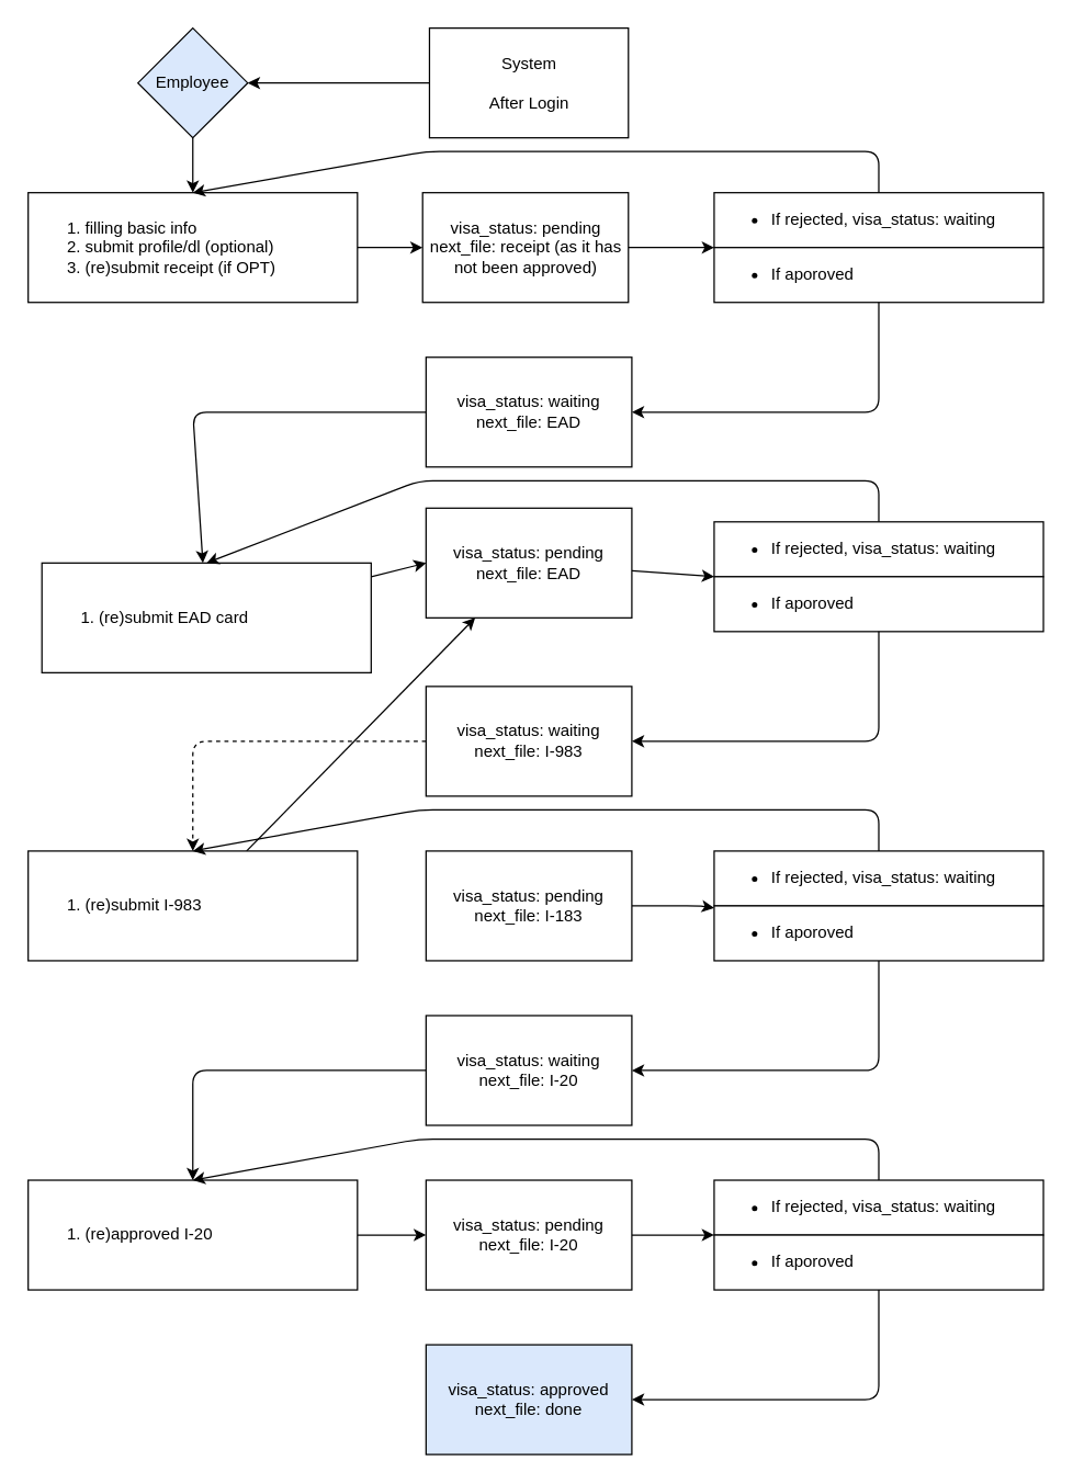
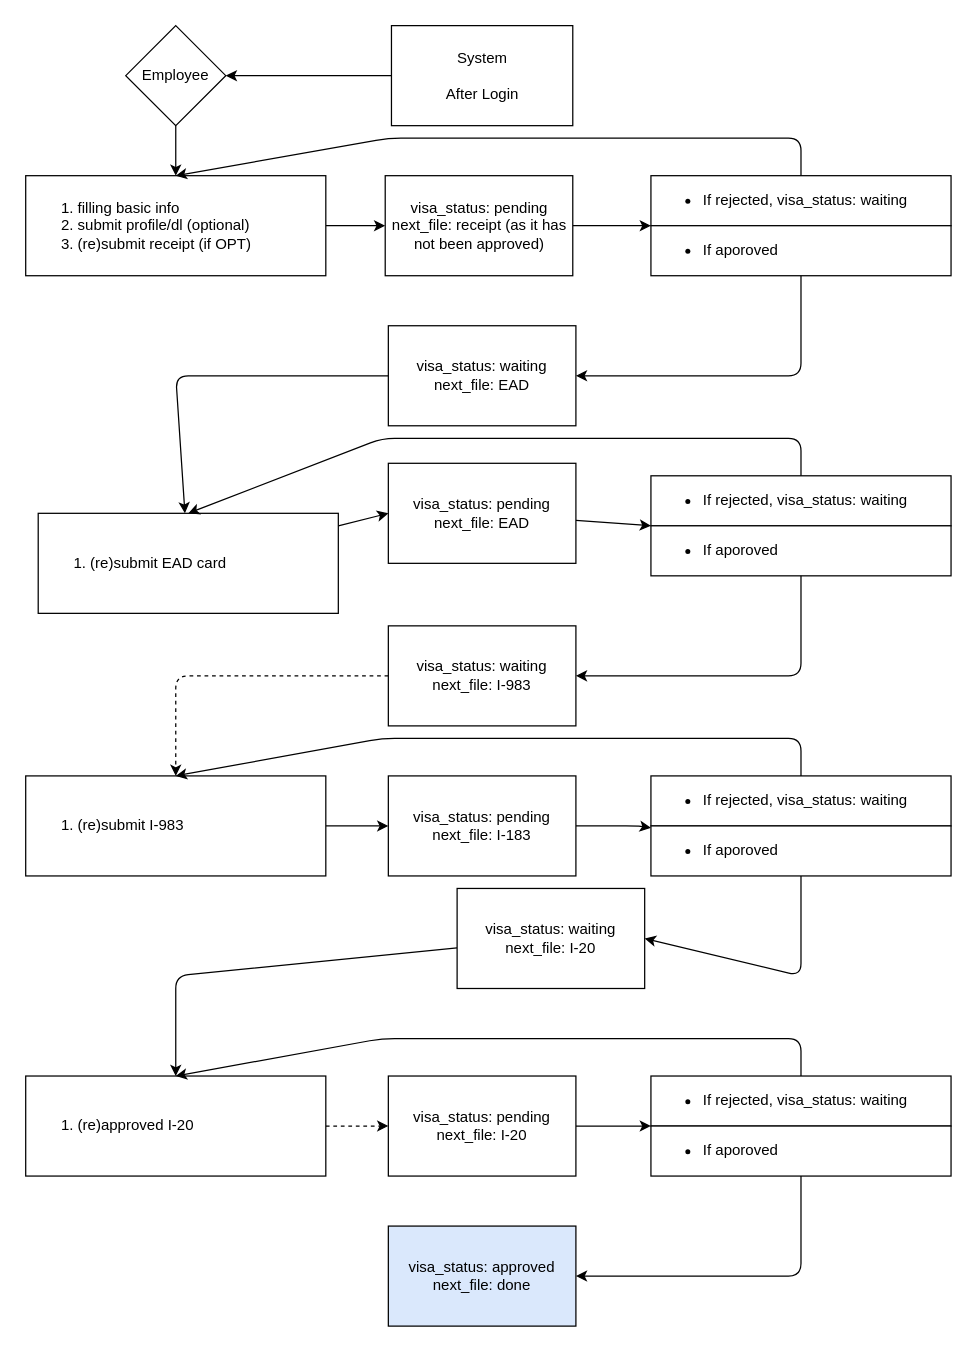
- <mxCell id="5" value="Employee" style="rhombus;whiteSpace=wrap;html=1;fillColor=#dae8fc;" parent="1" vertex="1"><mxGeometry x="100" y="20" width="80" height="80" as="geometry" /></mxCell>
+ <mxCell id="5" value="Employee" style="rhombus;whiteSpace=wrap;html=1;" parent="1" vertex="1"><mxGeometry x="100" y="20" width="80" height="80" as="geometry" /></mxCell>
- <mxCell id="26" style="edgeStyle=none;html=1;" parent="1" source="27" target="19" edge="1"><mxGeometry relative="1" as="geometry" /></mxCell>
+ <mxCell id="26" style="edgeStyle=none;html=1;entryX=0;entryY=0.5;entryDx=0;entryDy=0;" parent="1" source="27" target="29" edge="1"><mxGeometry relative="1" as="geometry" /></mxCell>
- <mxCell id="34" value="visa_status: waiting&lt;br&gt;next_file: I-20" style="rounded=0;whiteSpace=wrap;html=1;" parent="1" vertex="1"><mxGeometry x="310" y="740" width="150" height="80" as="geometry" /></mxCell>
+ <mxCell id="34" value="visa_status: waiting&lt;br&gt;next_file: I-20" style="rounded=0;whiteSpace=wrap;html=1;" parent="1" vertex="1"><mxGeometry x="365" y="710" width="150" height="80" as="geometry" /></mxCell>
- <mxCell id="36" style="edgeStyle=none;html=1;entryX=0;entryY=0.5;entryDx=0;entryDy=0;" parent="1" source="37" target="39" edge="1"><mxGeometry relative="1" as="geometry" /></mxCell>
+ <mxCell id="36" style="edgeStyle=none;html=1;entryX=0;entryY=0.5;entryDx=0;entryDy=0;dashed=1;" parent="1" source="37" target="39" edge="1"><mxGeometry relative="1" as="geometry" /></mxCell>
